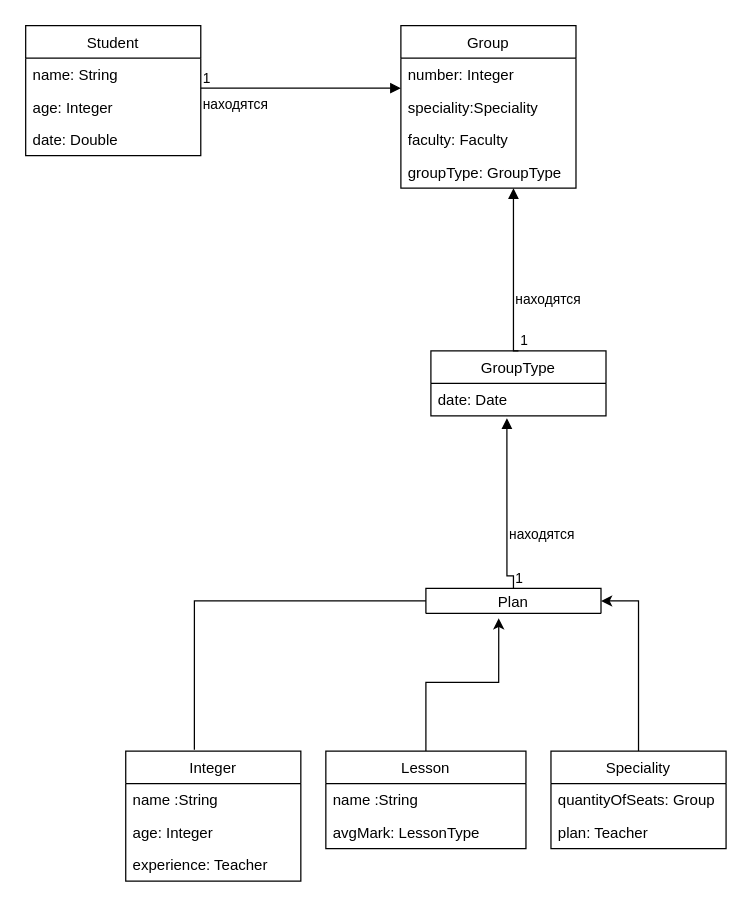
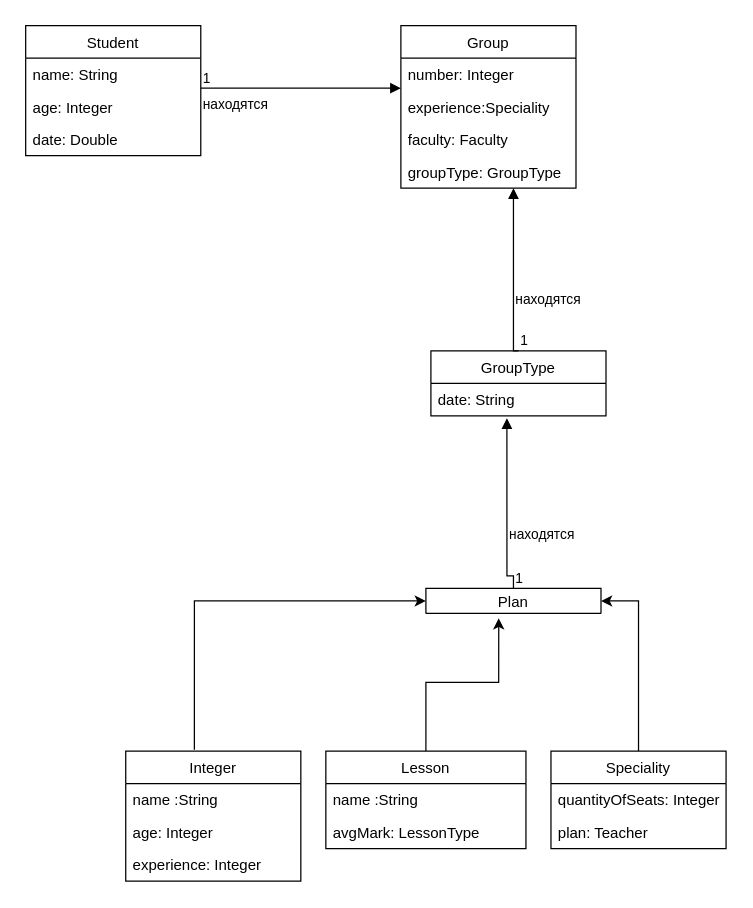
- <mxCell id="8" value="speciality:Speciality" style="text;strokeColor=none;fillColor=none;align=left;verticalAlign=top;spacingLeft=4;spacingRight=4;overflow=hidden;rotatable=0;points=[[0,0.5],[1,0.5]];portConstraint=eastwest;" vertex="1" parent="6"><mxGeometry y="52" width="140" height="26" as="geometry" /></mxCell>
+ <mxCell id="8" value="experience:Speciality" style="text;strokeColor=none;fillColor=none;align=left;verticalAlign=top;spacingLeft=4;spacingRight=4;overflow=hidden;rotatable=0;points=[[0,0.5],[1,0.5]];portConstraint=eastwest;" vertex="1" parent="6"><mxGeometry y="52" width="140" height="26" as="geometry" /></mxCell>
- <mxCell id="14" value="date: Date" style="text;strokeColor=none;fillColor=none;align=left;verticalAlign=top;spacingLeft=4;spacingRight=4;overflow=hidden;rotatable=0;points=[[0,0.5],[1,0.5]];portConstraint=eastwest;" vertex="1" parent="13"><mxGeometry y="26" width="140" height="26" as="geometry" /></mxCell>
+ <mxCell id="14" value="date: String" style="text;strokeColor=none;fillColor=none;align=left;verticalAlign=top;spacingLeft=4;spacingRight=4;overflow=hidden;rotatable=0;points=[[0,0.5],[1,0.5]];portConstraint=eastwest;" vertex="1" parent="13"><mxGeometry y="26" width="140" height="26" as="geometry" /></mxCell>
- <mxCell id="16" style="edgeStyle=orthogonalEdgeStyle;rounded=0;orthogonalLoop=1;jettySize=auto;html=1;entryX=0;entryY=0.5;entryDx=0;entryDy=0;exitX=0.392;exitY=-0.009;exitDx=0;exitDy=0;exitPerimeter=0;endArrow=none;" edge="1" parent="1" source="17" target="15"><mxGeometry relative="1" as="geometry" /></mxCell>
+ <mxCell id="16" style="edgeStyle=orthogonalEdgeStyle;rounded=0;orthogonalLoop=1;jettySize=auto;html=1;entryX=0;entryY=0.5;entryDx=0;entryDy=0;exitX=0.392;exitY=-0.009;exitDx=0;exitDy=0;exitPerimeter=0;" edge="1" parent="1" source="17" target="15"><mxGeometry relative="1" as="geometry" /></mxCell>
- <mxCell id="27" value="quantityOfSeats: Group" style="text;strokeColor=none;fillColor=none;align=left;verticalAlign=top;spacingLeft=4;spacingRight=4;overflow=hidden;rotatable=0;points=[[0,0.5],[1,0.5]];portConstraint=eastwest;" vertex="1" parent="26"><mxGeometry y="26" width="140" height="26" as="geometry" /></mxCell>
+ <mxCell id="27" value="quantityOfSeats: Integer" style="text;strokeColor=none;fillColor=none;align=left;verticalAlign=top;spacingLeft=4;spacingRight=4;overflow=hidden;rotatable=0;points=[[0,0.5],[1,0.5]];portConstraint=eastwest;" vertex="1" parent="26"><mxGeometry y="26" width="140" height="26" as="geometry" /></mxCell>
- <mxCell id="20" value="experience: Teacher" style="text;strokeColor=none;fillColor=none;align=left;verticalAlign=top;spacingLeft=4;spacingRight=4;overflow=hidden;rotatable=0;points=[[0,0.5],[1,0.5]];portConstraint=eastwest;" vertex="1" parent="17"><mxGeometry y="78" width="140" height="26" as="geometry" /></mxCell>
+ <mxCell id="20" value="experience: Integer" style="text;strokeColor=none;fillColor=none;align=left;verticalAlign=top;spacingLeft=4;spacingRight=4;overflow=hidden;rotatable=0;points=[[0,0.5],[1,0.5]];portConstraint=eastwest;" vertex="1" parent="17"><mxGeometry y="78" width="140" height="26" as="geometry" /></mxCell>
